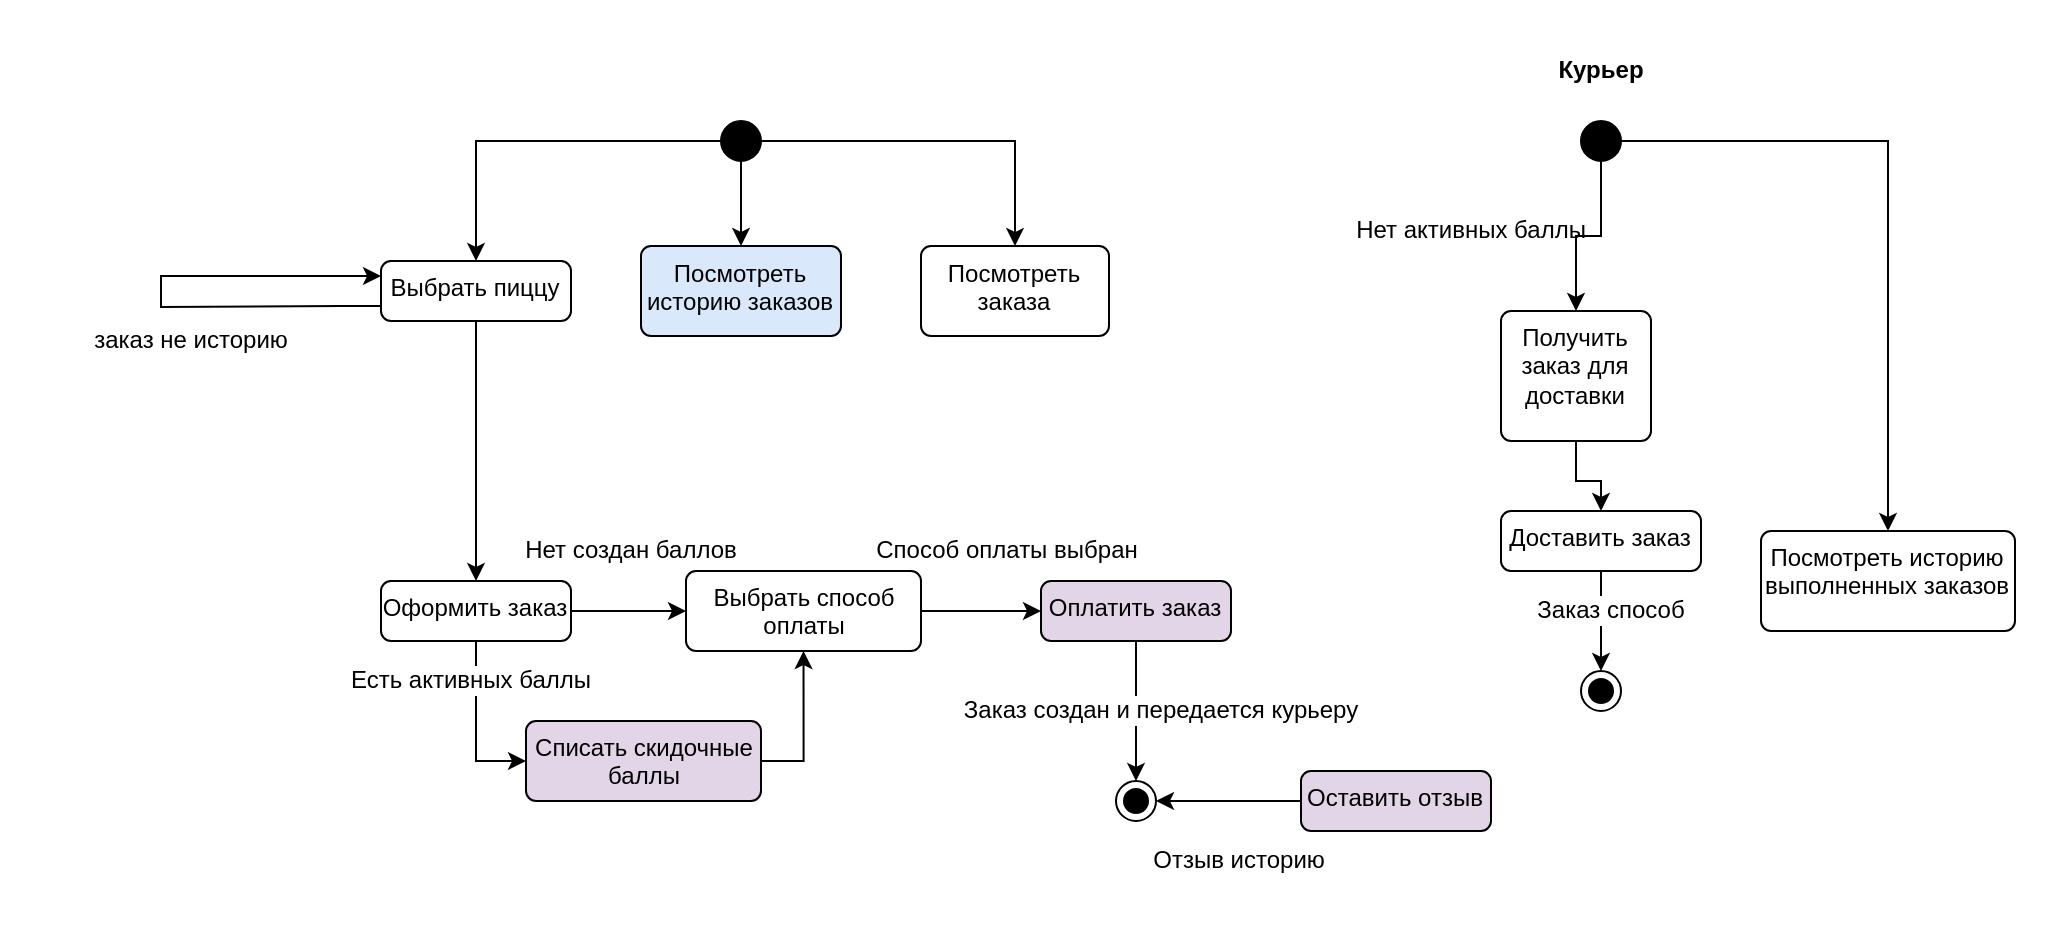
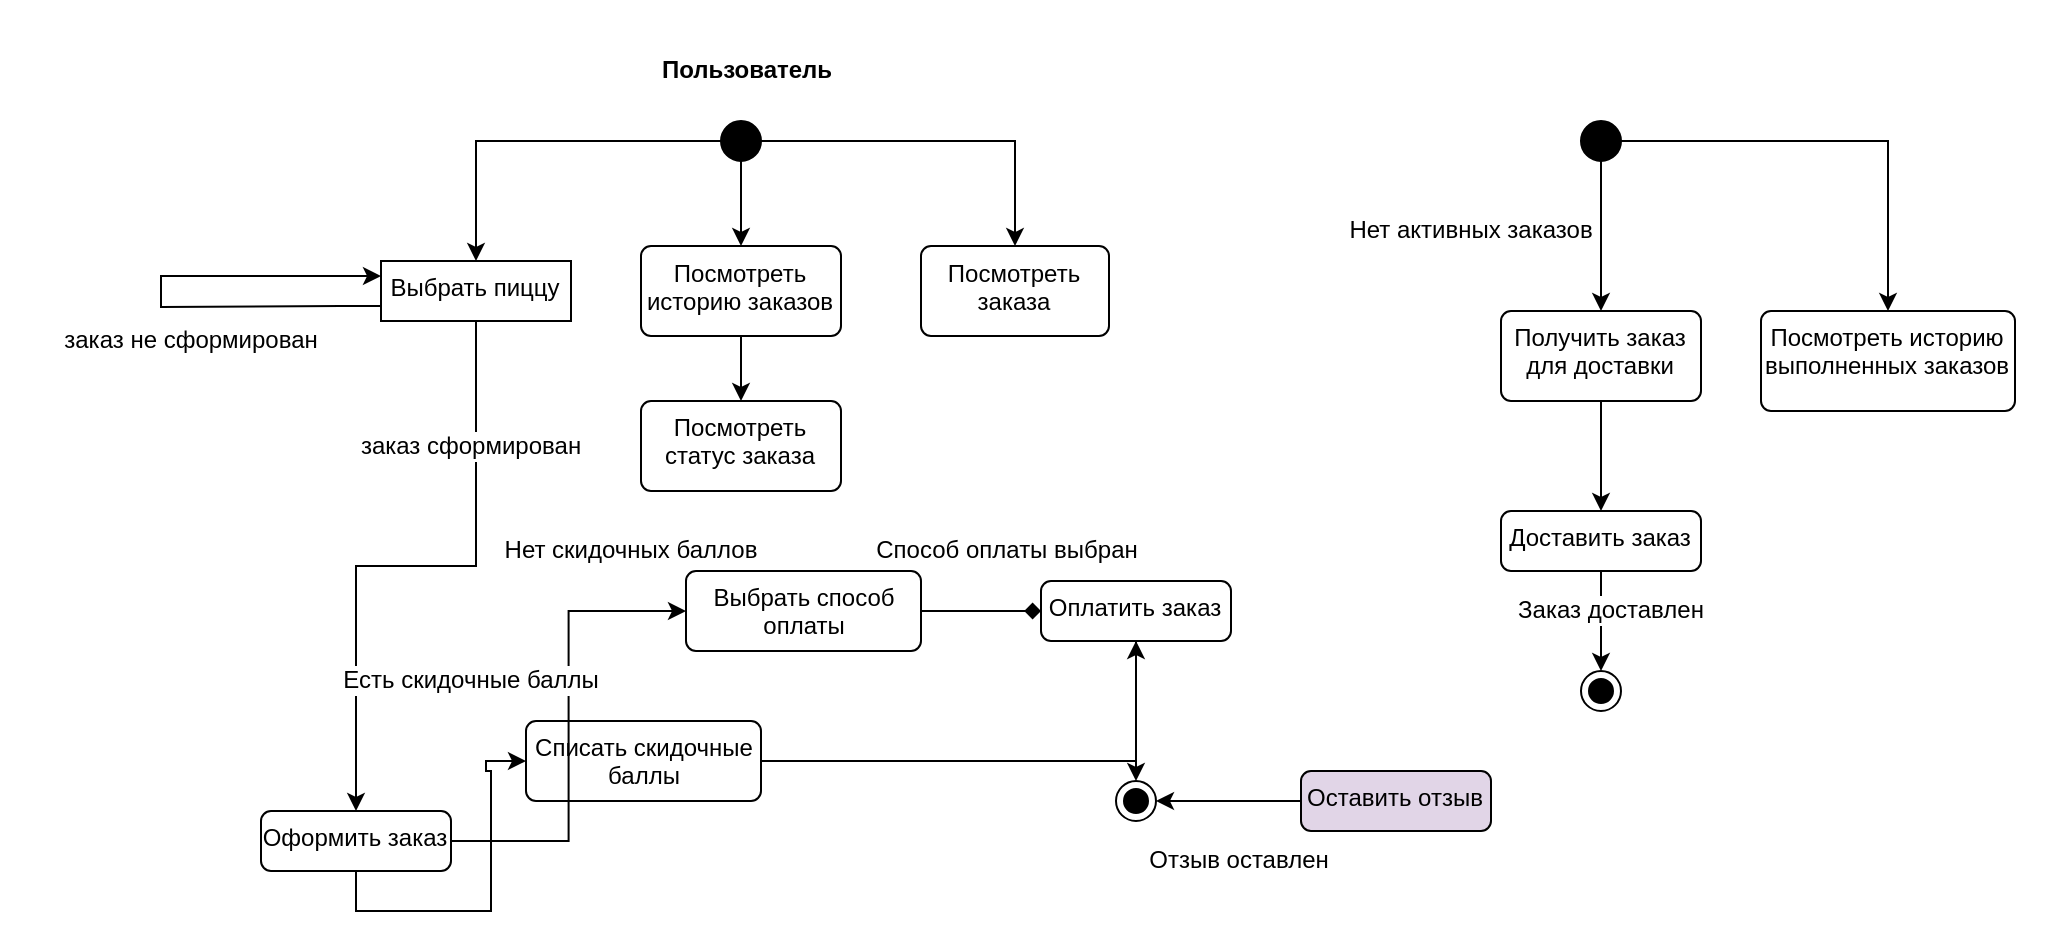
+ <mxCell id="22" value="Пользователь" style="text;html=1;align=center;verticalAlign=middle;resizable=0;points=[];autosize=1;strokeColor=none;fillColor=none;fontStyle=1" vertex="1" parent="1"><mxGeometry x="322.5" y="20" width="100" height="30" as="geometry" /></mxCell>
- <mxCell id="26" value="Курьер" style="text;html=1;align=center;verticalAlign=middle;resizable=0;points=[];autosize=1;strokeColor=none;fillColor=none;fontStyle=1" vertex="1" parent="1"><mxGeometry x="770" y="20" width="60" height="30" as="geometry" /></mxCell>
- <mxCell id="32" value="Нет активных баллы" style="text;html=1;align=center;verticalAlign=middle;resizable=0;points=[];autosize=1;strokeColor=none;fillColor=none;" vertex="1" parent="1"><mxGeometry x="660" y="100" width="150" height="30" as="geometry" /></mxCell>
+ <mxCell id="32" value="Нет активных заказов" style="text;html=1;align=center;verticalAlign=middle;resizable=0;points=[];autosize=1;strokeColor=none;fillColor=none;" vertex="1" parent="1"><mxGeometry x="660" y="100" width="150" height="30" as="geometry" /></mxCell>
- <mxCell id="10" value="Выбрать пиццу" style="html=1;align=center;verticalAlign=top;rounded=1;absoluteArcSize=1;arcSize=10;dashed=0;whiteSpace=wrap;" vertex="1" parent="1"><mxGeometry x="190" y="130" width="95" height="30" as="geometry" /></mxCell>
+ <mxCell id="10" value="Выбрать пиццу" style="html=1;align=center;verticalAlign=top;absoluteArcSize=1;arcSize=10;dashed=0;whiteSpace=wrap;rounded=0;" vertex="1" parent="1"><mxGeometry x="190" y="130" width="95" height="30" as="geometry" /></mxCell>
- <mxCell id="20" value="Посмотреть историю заказов" style="html=1;align=center;verticalAlign=top;rounded=1;absoluteArcSize=1;arcSize=10;dashed=0;whiteSpace=wrap;fillColor=#dae8fc;" vertex="1" parent="1"><mxGeometry x="320" y="122.5" width="100" height="45" as="geometry" /></mxCell>
+ <mxCell id="20" value="Посмотреть историю заказов" style="html=1;align=center;verticalAlign=top;rounded=1;absoluteArcSize=1;arcSize=10;dashed=0;whiteSpace=wrap;" vertex="1" parent="1"><mxGeometry x="320" y="122.5" width="100" height="45" as="geometry" /></mxCell>
- <mxCell id="38" value="заказ не историю" style="text;html=1;align=center;verticalAlign=middle;resizable=0;points=[];autosize=1;strokeColor=none;fillColor=none;" vertex="1" parent="1"><mxGeometry x="20" y="155" width="150" height="30" as="geometry" /></mxCell>
+ <mxCell id="38" value="заказ не сформирован" style="text;html=1;align=center;verticalAlign=middle;resizable=0;points=[];autosize=1;strokeColor=none;fillColor=none;" vertex="1" parent="1"><mxGeometry x="20" y="155" width="150" height="30" as="geometry" /></mxCell>
+ <mxCell id="19" style="edgeStyle=orthogonalEdgeStyle;rounded=0;orthogonalLoop=1;jettySize=auto;html=1;exitX=0.5;exitY=1;exitDx=0;exitDy=0;entryX=0.5;entryY=0;entryDx=0;entryDy=0;" edge="1" parent="1" source="20" target="21"><mxGeometry relative="1" as="geometry" /></mxCell>
- <mxCell id="28" value="Получить заказ для доставки" style="html=1;align=center;verticalAlign=top;rounded=1;absoluteArcSize=1;arcSize=10;dashed=0;whiteSpace=wrap;" vertex="1" parent="1"><mxGeometry x="750" y="155" width="75" height="65" as="geometry" /></mxCell>
+ <mxCell id="28" value="Получить заказ для доставки" style="html=1;align=center;verticalAlign=top;rounded=1;absoluteArcSize=1;arcSize=10;dashed=0;whiteSpace=wrap;" vertex="1" parent="1"><mxGeometry x="750" y="155" width="100" height="45" as="geometry" /></mxCell>
+ <mxCell id="36" value="заказ сформирован" style="text;html=1;align=center;verticalAlign=middle;resizable=0;points=[];autosize=1;strokeColor=none;fillColor=none;labelBackgroundColor=default;" vertex="1" parent="1"><mxGeometry x="170" y="207.5" width="130" height="30" as="geometry" /></mxCell>
+ <mxCell id="21" value="Посмотреть статус заказа" style="html=1;align=center;verticalAlign=top;rounded=1;absoluteArcSize=1;arcSize=10;dashed=0;whiteSpace=wrap;" vertex="1" parent="1"><mxGeometry x="320" y="200" width="100" height="45" as="geometry" /></mxCell>
- <mxCell id="34" value="Нет создан баллов" style="text;html=1;align=center;verticalAlign=middle;resizable=0;points=[];autosize=1;strokeColor=none;fillColor=none;" vertex="1" parent="1"><mxGeometry x="240" y="260" width="150" height="30" as="geometry" /></mxCell>
+ <mxCell id="34" value="Нет скидочных баллов" style="text;html=1;align=center;verticalAlign=middle;resizable=0;points=[];autosize=1;strokeColor=none;fillColor=none;" vertex="1" parent="1"><mxGeometry x="240" y="260" width="150" height="30" as="geometry" /></mxCell>
- <mxCell id="31" value="Посмотреть историю выполненных заказов" style="html=1;align=center;verticalAlign=top;rounded=1;absoluteArcSize=1;arcSize=10;dashed=0;whiteSpace=wrap;" vertex="1" parent="1"><mxGeometry x="880" y="265" width="127" height="50" as="geometry" /></mxCell>
+ <mxCell id="31" value="Посмотреть историю выполненных заказов" style="html=1;align=center;verticalAlign=top;rounded=1;absoluteArcSize=1;arcSize=10;dashed=0;whiteSpace=wrap;" vertex="1" parent="1"><mxGeometry x="880" y="155" width="127" height="50" as="geometry" /></mxCell>
- <mxCell id="17" value="Оформить заказ" style="html=1;align=center;verticalAlign=top;rounded=1;absoluteArcSize=1;arcSize=10;dashed=0;whiteSpace=wrap;" vertex="1" parent="1"><mxGeometry x="190" y="290" width="95" height="30" as="geometry" /></mxCell>
+ <mxCell id="17" value="Оформить заказ" style="html=1;align=center;verticalAlign=top;rounded=1;absoluteArcSize=1;arcSize=10;dashed=0;whiteSpace=wrap;" vertex="1" parent="1"><mxGeometry x="130" y="405" width="95" height="30" as="geometry" /></mxCell>
- <mxCell id="13" style="edgeStyle=orthogonalEdgeStyle;rounded=0;orthogonalLoop=1;jettySize=auto;html=1;exitX=1;exitY=0.5;exitDx=0;exitDy=0;entryX=0;entryY=0.5;entryDx=0;entryDy=0;" edge="1" parent="1" source="14" target="8"><mxGeometry relative="1" as="geometry" /></mxCell>
+ <mxCell id="13" style="edgeStyle=orthogonalEdgeStyle;rounded=0;orthogonalLoop=1;jettySize=auto;html=1;exitX=1;exitY=0.5;exitDx=0;exitDy=0;entryX=0;entryY=0.5;entryDx=0;entryDy=0;endArrow=diamond;" edge="1" parent="1" source="14" target="8"><mxGeometry relative="1" as="geometry" /></mxCell>
- <mxCell id="8" value="Оплатить заказ" style="html=1;align=center;verticalAlign=top;rounded=1;absoluteArcSize=1;arcSize=10;dashed=0;whiteSpace=wrap;fillColor=#e1d5e7;" vertex="1" parent="1"><mxGeometry x="520" y="290" width="95" height="30" as="geometry" /></mxCell>
+ <mxCell id="8" value="Оплатить заказ" style="html=1;align=center;verticalAlign=top;rounded=1;absoluteArcSize=1;arcSize=10;dashed=0;whiteSpace=wrap;" vertex="1" parent="1"><mxGeometry x="520" y="290" width="95" height="30" as="geometry" /></mxCell>
- <mxCell id="39" value="Заказ способ" style="text;html=1;align=center;verticalAlign=middle;resizable=0;points=[];autosize=1;strokeColor=none;fillColor=none;labelBackgroundColor=default;" vertex="1" parent="1"><mxGeometry x="745" y="290" width="120" height="30" as="geometry" /></mxCell>
+ <mxCell id="39" value="Заказ доставлен" style="text;html=1;align=center;verticalAlign=middle;resizable=0;points=[];autosize=1;strokeColor=none;fillColor=none;labelBackgroundColor=default;" vertex="1" parent="1"><mxGeometry x="745" y="290" width="120" height="30" as="geometry" /></mxCell>
- <mxCell id="33" value="Есть активных баллы" style="text;html=1;align=center;verticalAlign=middle;resizable=0;points=[];autosize=1;strokeColor=none;fillColor=none;labelBackgroundColor=default;" vertex="1" parent="1"><mxGeometry x="160" y="325" width="150" height="30" as="geometry" /></mxCell>
+ <mxCell id="33" value="Есть скидочные баллы" style="text;html=1;align=center;verticalAlign=middle;resizable=0;points=[];autosize=1;strokeColor=none;fillColor=none;labelBackgroundColor=default;" vertex="1" parent="1"><mxGeometry x="160" y="325" width="150" height="30" as="geometry" /></mxCell>
- <mxCell id="40" value="Заказ создан и передается курьеру" style="text;html=1;align=center;verticalAlign=middle;resizable=0;points=[];autosize=1;strokeColor=none;fillColor=none;labelBackgroundColor=default;" vertex="1" parent="1"><mxGeometry x="470" y="340" width="220" height="30" as="geometry" /></mxCell>
- <mxCell id="11" style="edgeStyle=orthogonalEdgeStyle;rounded=0;orthogonalLoop=1;jettySize=auto;html=1;exitX=1;exitY=0.5;exitDx=0;exitDy=0;entryX=0.5;entryY=1;entryDx=0;entryDy=0;" edge="1" parent="1" source="12" target="14"><mxGeometry relative="1" as="geometry" /></mxCell>
+ <mxCell id="11" style="edgeStyle=orthogonalEdgeStyle;rounded=0;orthogonalLoop=1;jettySize=auto;html=1;exitX=1;exitY=0.5;exitDx=0;exitDy=0;" edge="1" parent="1" source="12" target="8"><mxGeometry relative="1" as="geometry" /></mxCell>
- <mxCell id="12" value="Списать скидочные баллы" style="html=1;align=center;verticalAlign=top;rounded=1;absoluteArcSize=1;arcSize=10;dashed=0;whiteSpace=wrap;fillColor=#e1d5e7;" vertex="1" parent="1"><mxGeometry x="262.5" y="360" width="117.5" height="40" as="geometry" /></mxCell>
+ <mxCell id="12" value="Списать скидочные баллы" style="html=1;align=center;verticalAlign=top;rounded=1;absoluteArcSize=1;arcSize=10;dashed=0;whiteSpace=wrap;" vertex="1" parent="1"><mxGeometry x="262.5" y="360" width="117.5" height="40" as="geometry" /></mxCell>
- <mxCell id="44" value="Отзыв историю" style="text;html=1;align=center;verticalAlign=middle;resizable=0;points=[];autosize=1;strokeColor=none;fillColor=none;" vertex="1" parent="1"><mxGeometry x="564" y="415" width="110" height="30" as="geometry" /></mxCell>
+ <mxCell id="44" value="Отзыв оставлен" style="text;html=1;align=center;verticalAlign=middle;resizable=0;points=[];autosize=1;strokeColor=none;fillColor=none;" vertex="1" parent="1"><mxGeometry x="564" y="415" width="110" height="30" as="geometry" /></mxCell>
